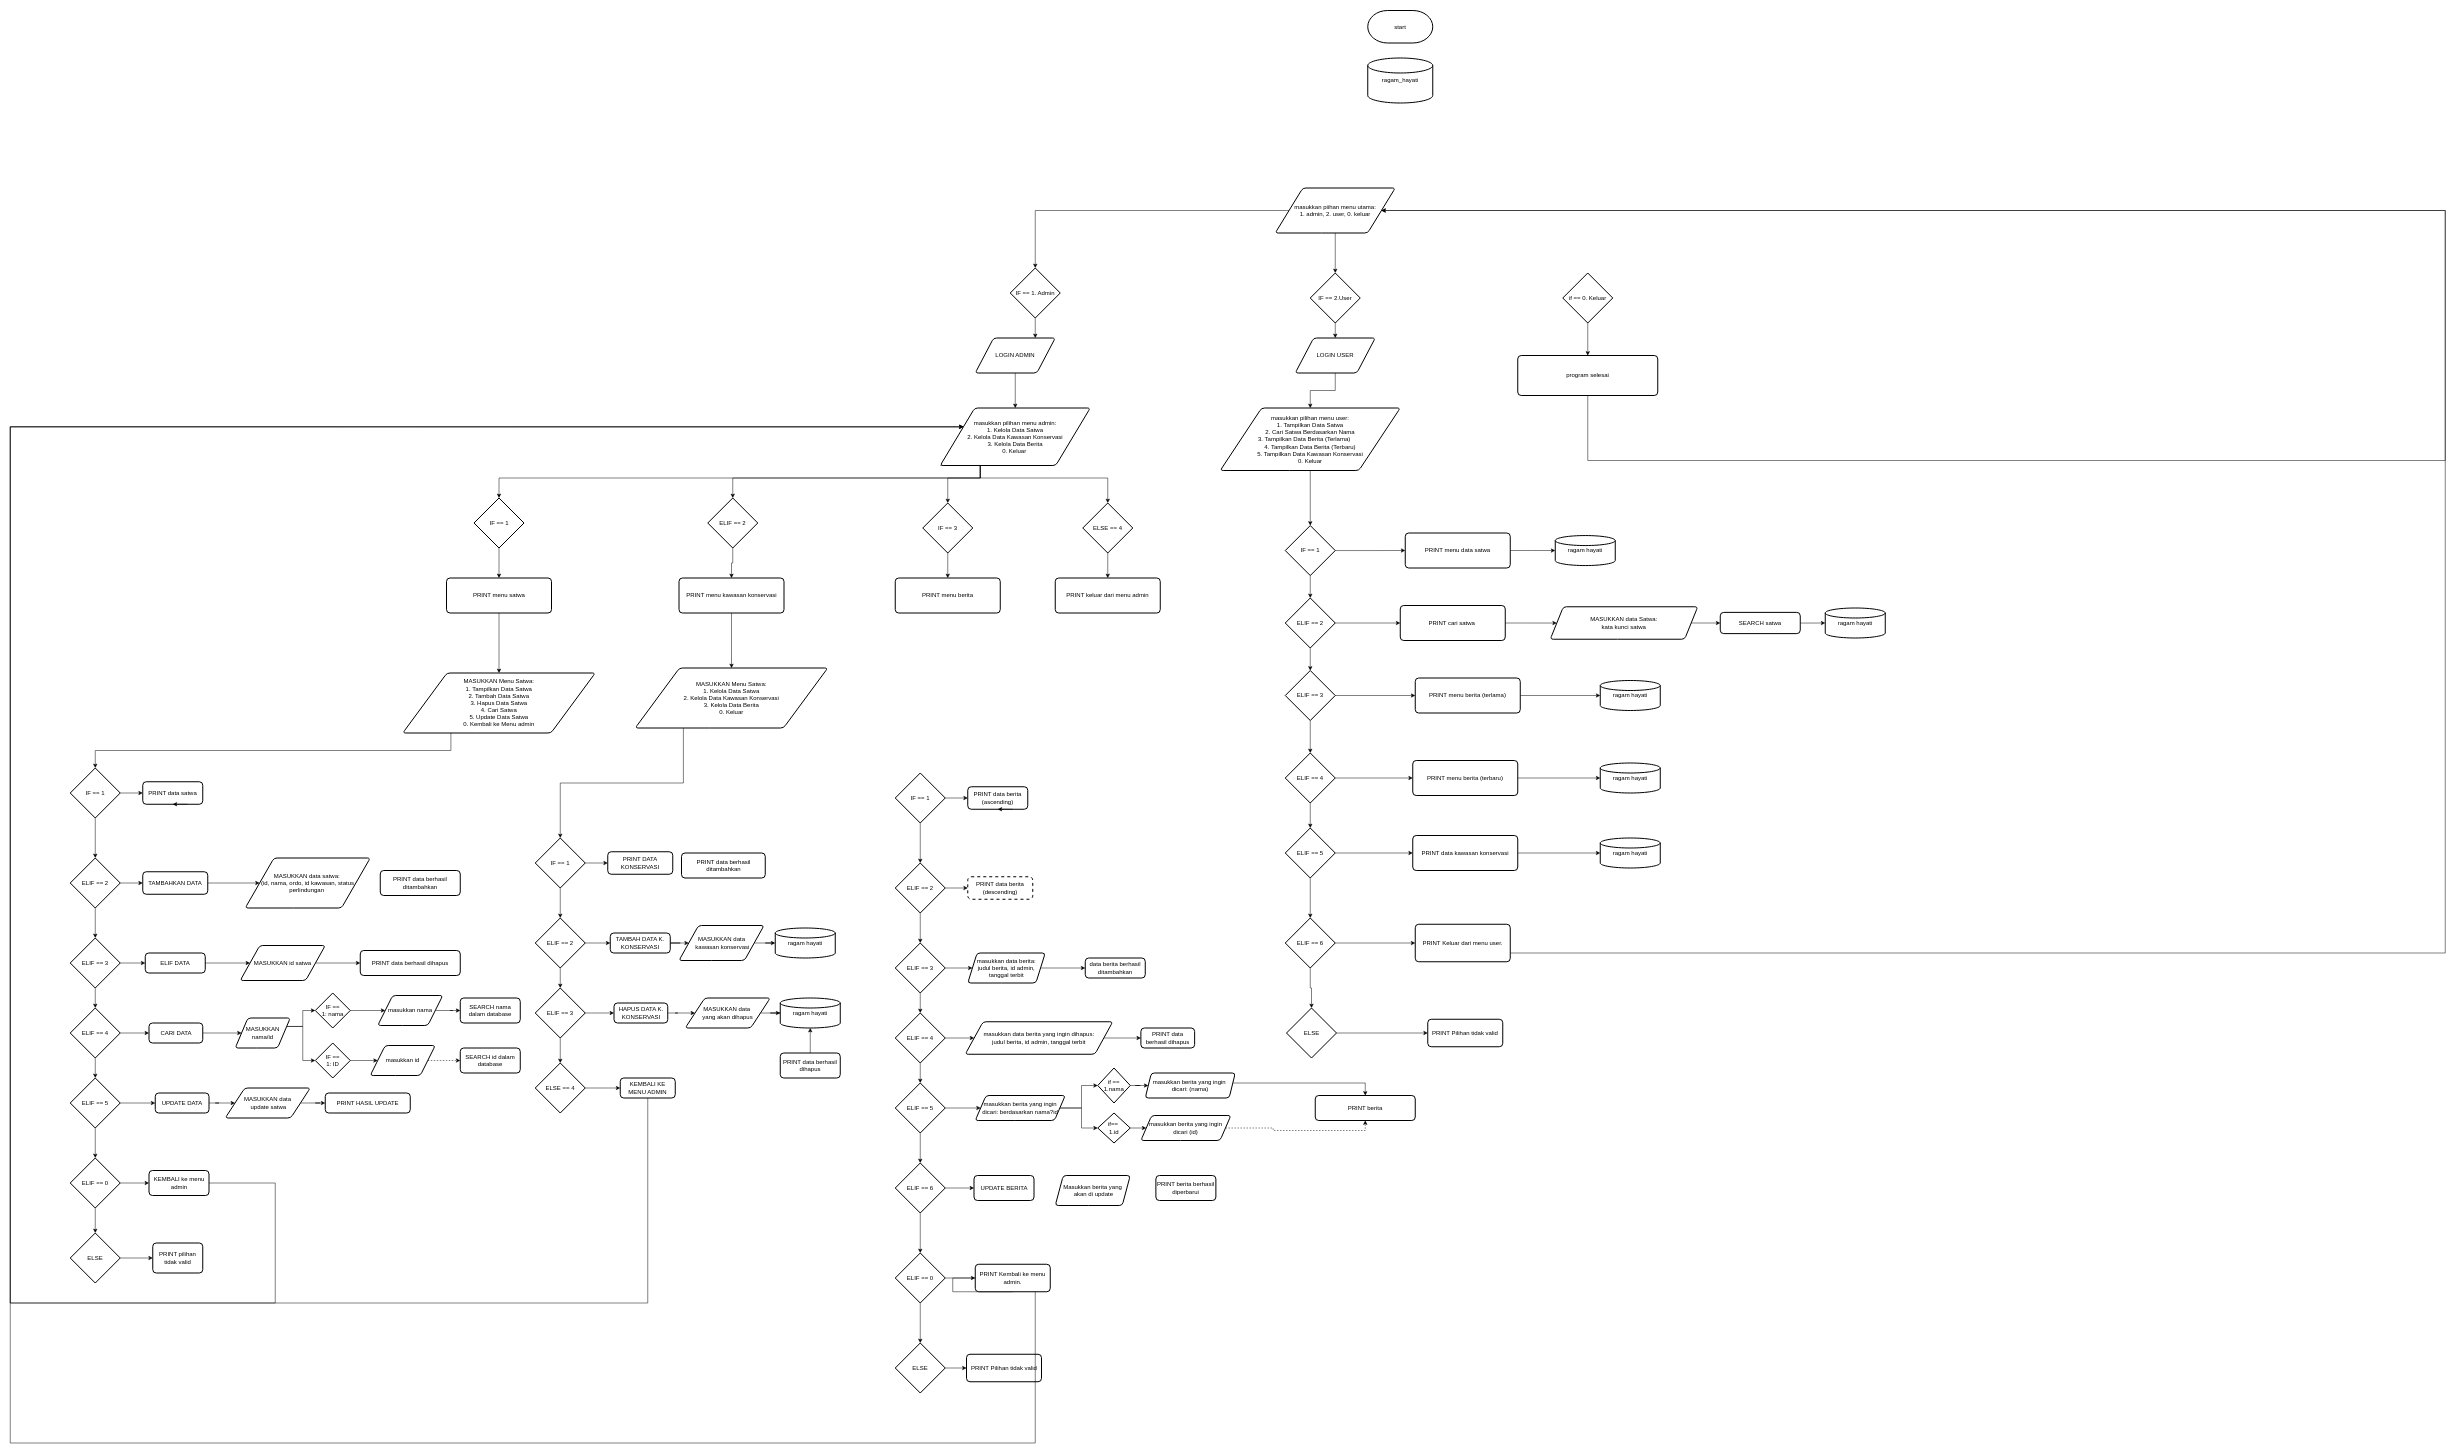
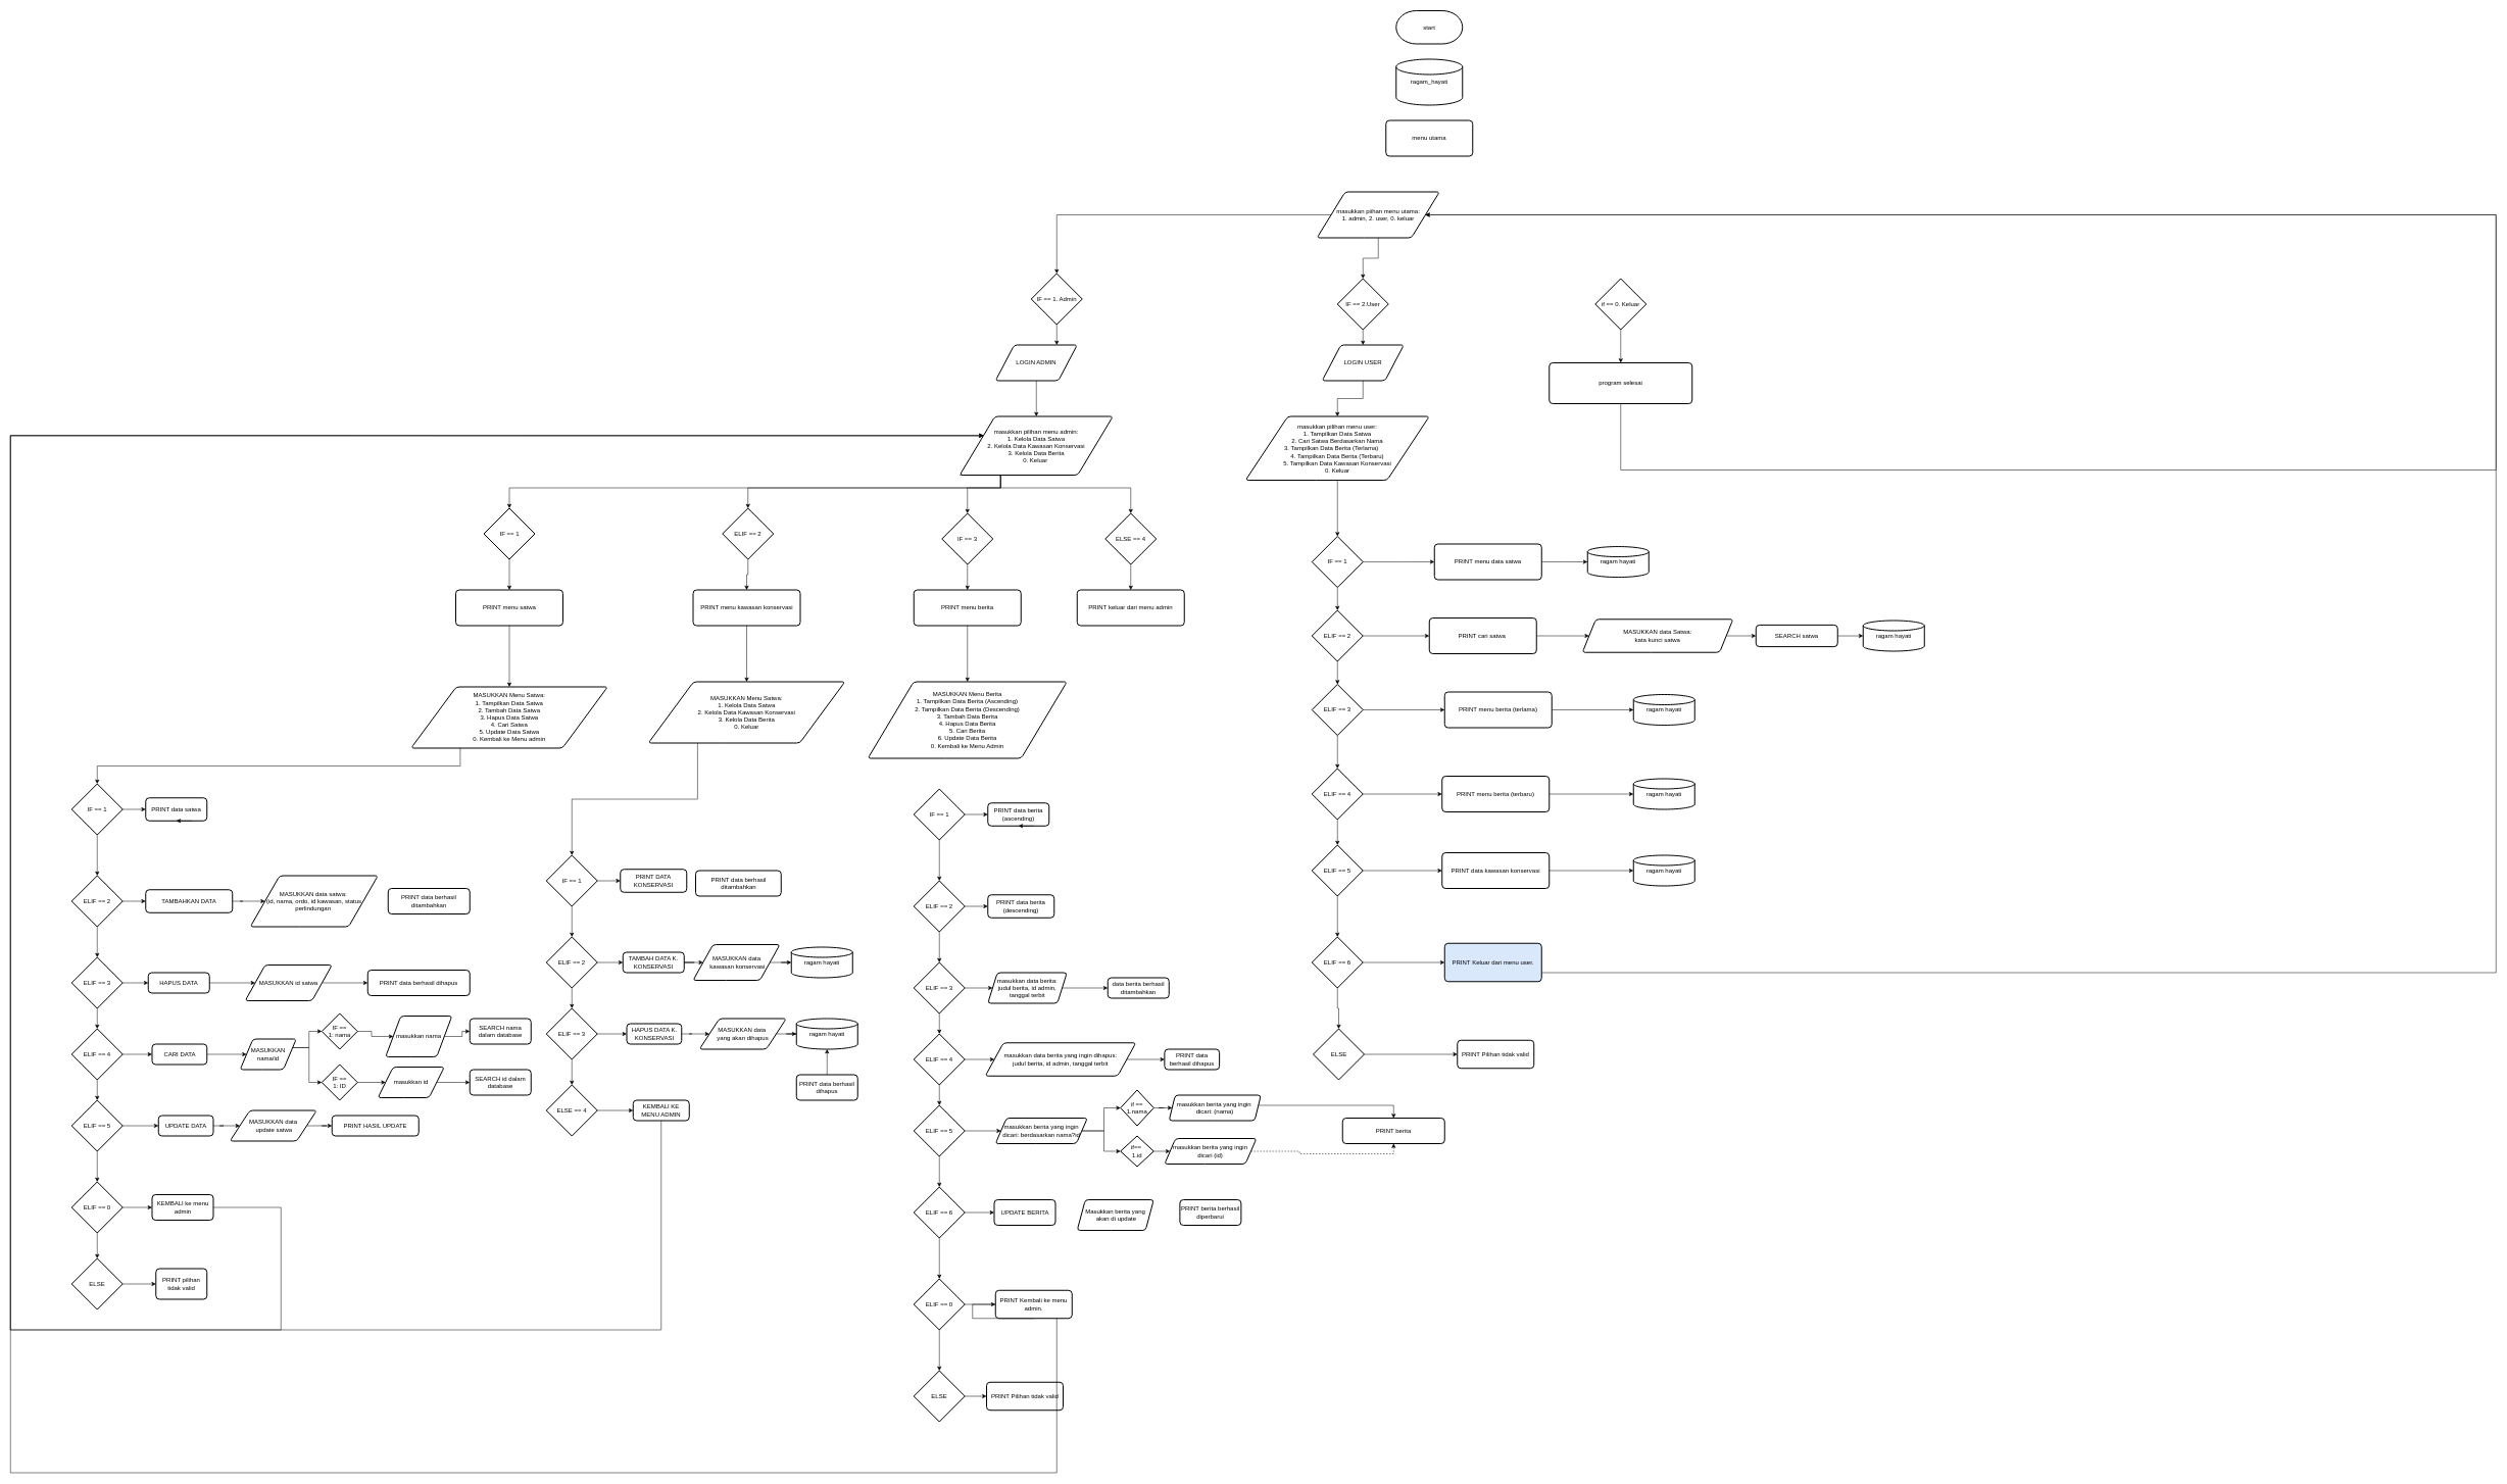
+ <mxCell id="5" value="menu utama" style="rounded=1;whiteSpace=wrap;html=1;absoluteArcSize=1;arcSize=14;strokeWidth=2;" parent="1" vertex="1"><mxGeometry x="2715" y="235" width="170" height="70" as="geometry" /></mxCell>
- <mxCell id="11" value="masukkan piihan menu utama:&lt;div&gt;1. admin, 2. user, 0. keluar&lt;/div&gt;" style="shape=parallelogram;html=1;strokeWidth=2;perimeter=parallelogramPerimeter;whiteSpace=wrap;rounded=1;arcSize=12;size=0.23;" parent="1" vertex="1"><mxGeometry x="2550" y="375" width="240" height="90" as="geometry" /></mxCell>
+ <mxCell id="11" value="masukkan piihan menu utama:&lt;div&gt;1. admin, 2. user, 0. keluar&lt;/div&gt;" style="shape=parallelogram;html=1;strokeWidth=2;perimeter=parallelogramPerimeter;whiteSpace=wrap;rounded=1;arcSize=12;size=0.23;" parent="1" vertex="1"><mxGeometry x="2580" y="375" width="240" height="90" as="geometry" /></mxCell>
+ <mxCell id="34" value="" style="edgeStyle=orthogonalEdgeStyle;rounded=0;orthogonalLoop=1;jettySize=auto;html=1;" edge="1" parent="1" source="35" target="119"><mxGeometry relative="1" as="geometry" /></mxCell>
+ <mxCell id="119" value="&lt;div&gt;MASUKKAN Menu Berita&lt;/div&gt;&lt;div&gt;1. Tampilkan Data Berita (Ascending)&lt;/div&gt;&lt;div&gt;2. Tampilkan Data Berita (Descending)&lt;/div&gt;&lt;div&gt;3. Tambah Data Berita&lt;/div&gt;&lt;div&gt;4. Hapus Data Berita&lt;/div&gt;&lt;div&gt;5. Cari Berita&lt;/div&gt;&lt;div&gt;6. Update Data Berita&lt;/div&gt;&lt;div&gt;0. Kembali ke Menu Admin&lt;/div&gt;" style="shape=parallelogram;html=1;strokeWidth=2;perimeter=parallelogramPerimeter;whiteSpace=wrap;rounded=1;arcSize=12;size=0.23;" vertex="1" parent="1"><mxGeometry x="1700" y="1335" width="390" height="150" as="geometry" /></mxCell>
- <mxCell id="63" value="TAMBAHKAN DATA" style="rounded=1;whiteSpace=wrap;html=1;absoluteArcSize=1;arcSize=14;strokeWidth=2;" parent="1" vertex="1"><mxGeometry x="285" y="1742.5" width="130" height="45" as="geometry" /></mxCell>
+ <mxCell id="63" value="TAMBAHKAN DATA" style="rounded=1;whiteSpace=wrap;html=1;absoluteArcSize=1;arcSize=14;strokeWidth=2;" parent="1" vertex="1"><mxGeometry x="285" y="1742.5" width="170" height="45" as="geometry" /></mxCell>
- <mxCell id="137" value="PRINT data berita (descending)" style="rounded=1;whiteSpace=wrap;html=1;absoluteArcSize=1;arcSize=14;strokeWidth=2;dashed=1;" vertex="1" parent="1"><mxGeometry x="1935" y="1752.5" width="130" height="45" as="geometry" /></mxCell>
+ <mxCell id="137" value="PRINT data berita (descending)" style="rounded=1;whiteSpace=wrap;html=1;absoluteArcSize=1;arcSize=14;strokeWidth=2;" vertex="1" parent="1"><mxGeometry x="1935" y="1752.5" width="130" height="45" as="geometry" /></mxCell>
- <mxCell id="217" value="PRINT&amp;nbsp;Keluar dari menu user." style="rounded=1;whiteSpace=wrap;html=1;absoluteArcSize=1;arcSize=14;strokeWidth=2;" vertex="1" parent="1"><mxGeometry x="2830" y="1847.5" width="190" height="75" as="geometry" /></mxCell>
+ <mxCell id="217" value="PRINT&amp;nbsp;Keluar dari menu user." style="rounded=1;whiteSpace=wrap;html=1;absoluteArcSize=1;arcSize=14;strokeWidth=2;fillColor=#dae8fc;" vertex="1" parent="1"><mxGeometry x="2830" y="1847.5" width="190" height="75" as="geometry" /></mxCell>
- <mxCell id="61" value="ELIF DATA" style="rounded=1;whiteSpace=wrap;html=1;absoluteArcSize=1;arcSize=14;strokeWidth=2;" parent="1" vertex="1"><mxGeometry x="290" y="1905" width="120" height="40" as="geometry" /></mxCell>
+ <mxCell id="61" value="HAPUS DATA" style="rounded=1;whiteSpace=wrap;html=1;absoluteArcSize=1;arcSize=14;strokeWidth=2;" parent="1" vertex="1"><mxGeometry x="290" y="1905" width="120" height="40" as="geometry" /></mxCell>
- <mxCell id="75" value="masukkan nama" style="shape=parallelogram;html=1;strokeWidth=2;perimeter=parallelogramPerimeter;whiteSpace=wrap;rounded=1;arcSize=12;size=0.23;" vertex="1" parent="1"><mxGeometry x="755" y="1990" width="130" height="60" as="geometry" /></mxCell>
+ <mxCell id="75" value="masukkan nama" style="shape=parallelogram;html=1;strokeWidth=2;perimeter=parallelogramPerimeter;whiteSpace=wrap;rounded=1;arcSize=12;size=0.23;" vertex="1" parent="1"><mxGeometry x="755" y="1990" width="130" height="80" as="geometry" /></mxCell>
- <mxCell id="76" value="" style="edgeStyle=orthogonalEdgeStyle;rounded=0;orthogonalLoop=1;jettySize=auto;html=1;dashed=1;" edge="1" parent="1" source="77" target="79"><mxGeometry relative="1" as="geometry" /></mxCell>
+ <mxCell id="76" value="" style="edgeStyle=orthogonalEdgeStyle;rounded=0;orthogonalLoop=1;jettySize=auto;html=1;" edge="1" parent="1" source="77" target="79"><mxGeometry relative="1" as="geometry" /></mxCell>
